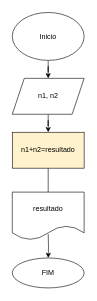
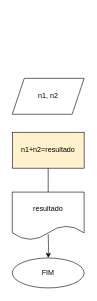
- <mxCell id="3" value="Inicio" style="ellipse;whiteSpace=wrap;html=1;" vertex="1" parent="1"><mxGeometry x="20" y="20" width="120" height="80" as="geometry" /></mxCell>
- <mxCell id="2" style="edgeStyle=orthogonalEdgeStyle;rounded=0;orthogonalLoop=1;jettySize=auto;html=1;entryX=0.5;entryY=0;entryDx=0;entryDy=0;" edge="1" parent="1" source="3" target="5"><mxGeometry relative="1" as="geometry" /></mxCell>
- <mxCell id="4" style="edgeStyle=orthogonalEdgeStyle;rounded=0;orthogonalLoop=1;jettySize=auto;html=1;entryX=0.5;entryY=0;entryDx=0;entryDy=0;" edge="1" parent="1" source="5" target="7"><mxGeometry relative="1" as="geometry" /></mxCell>
